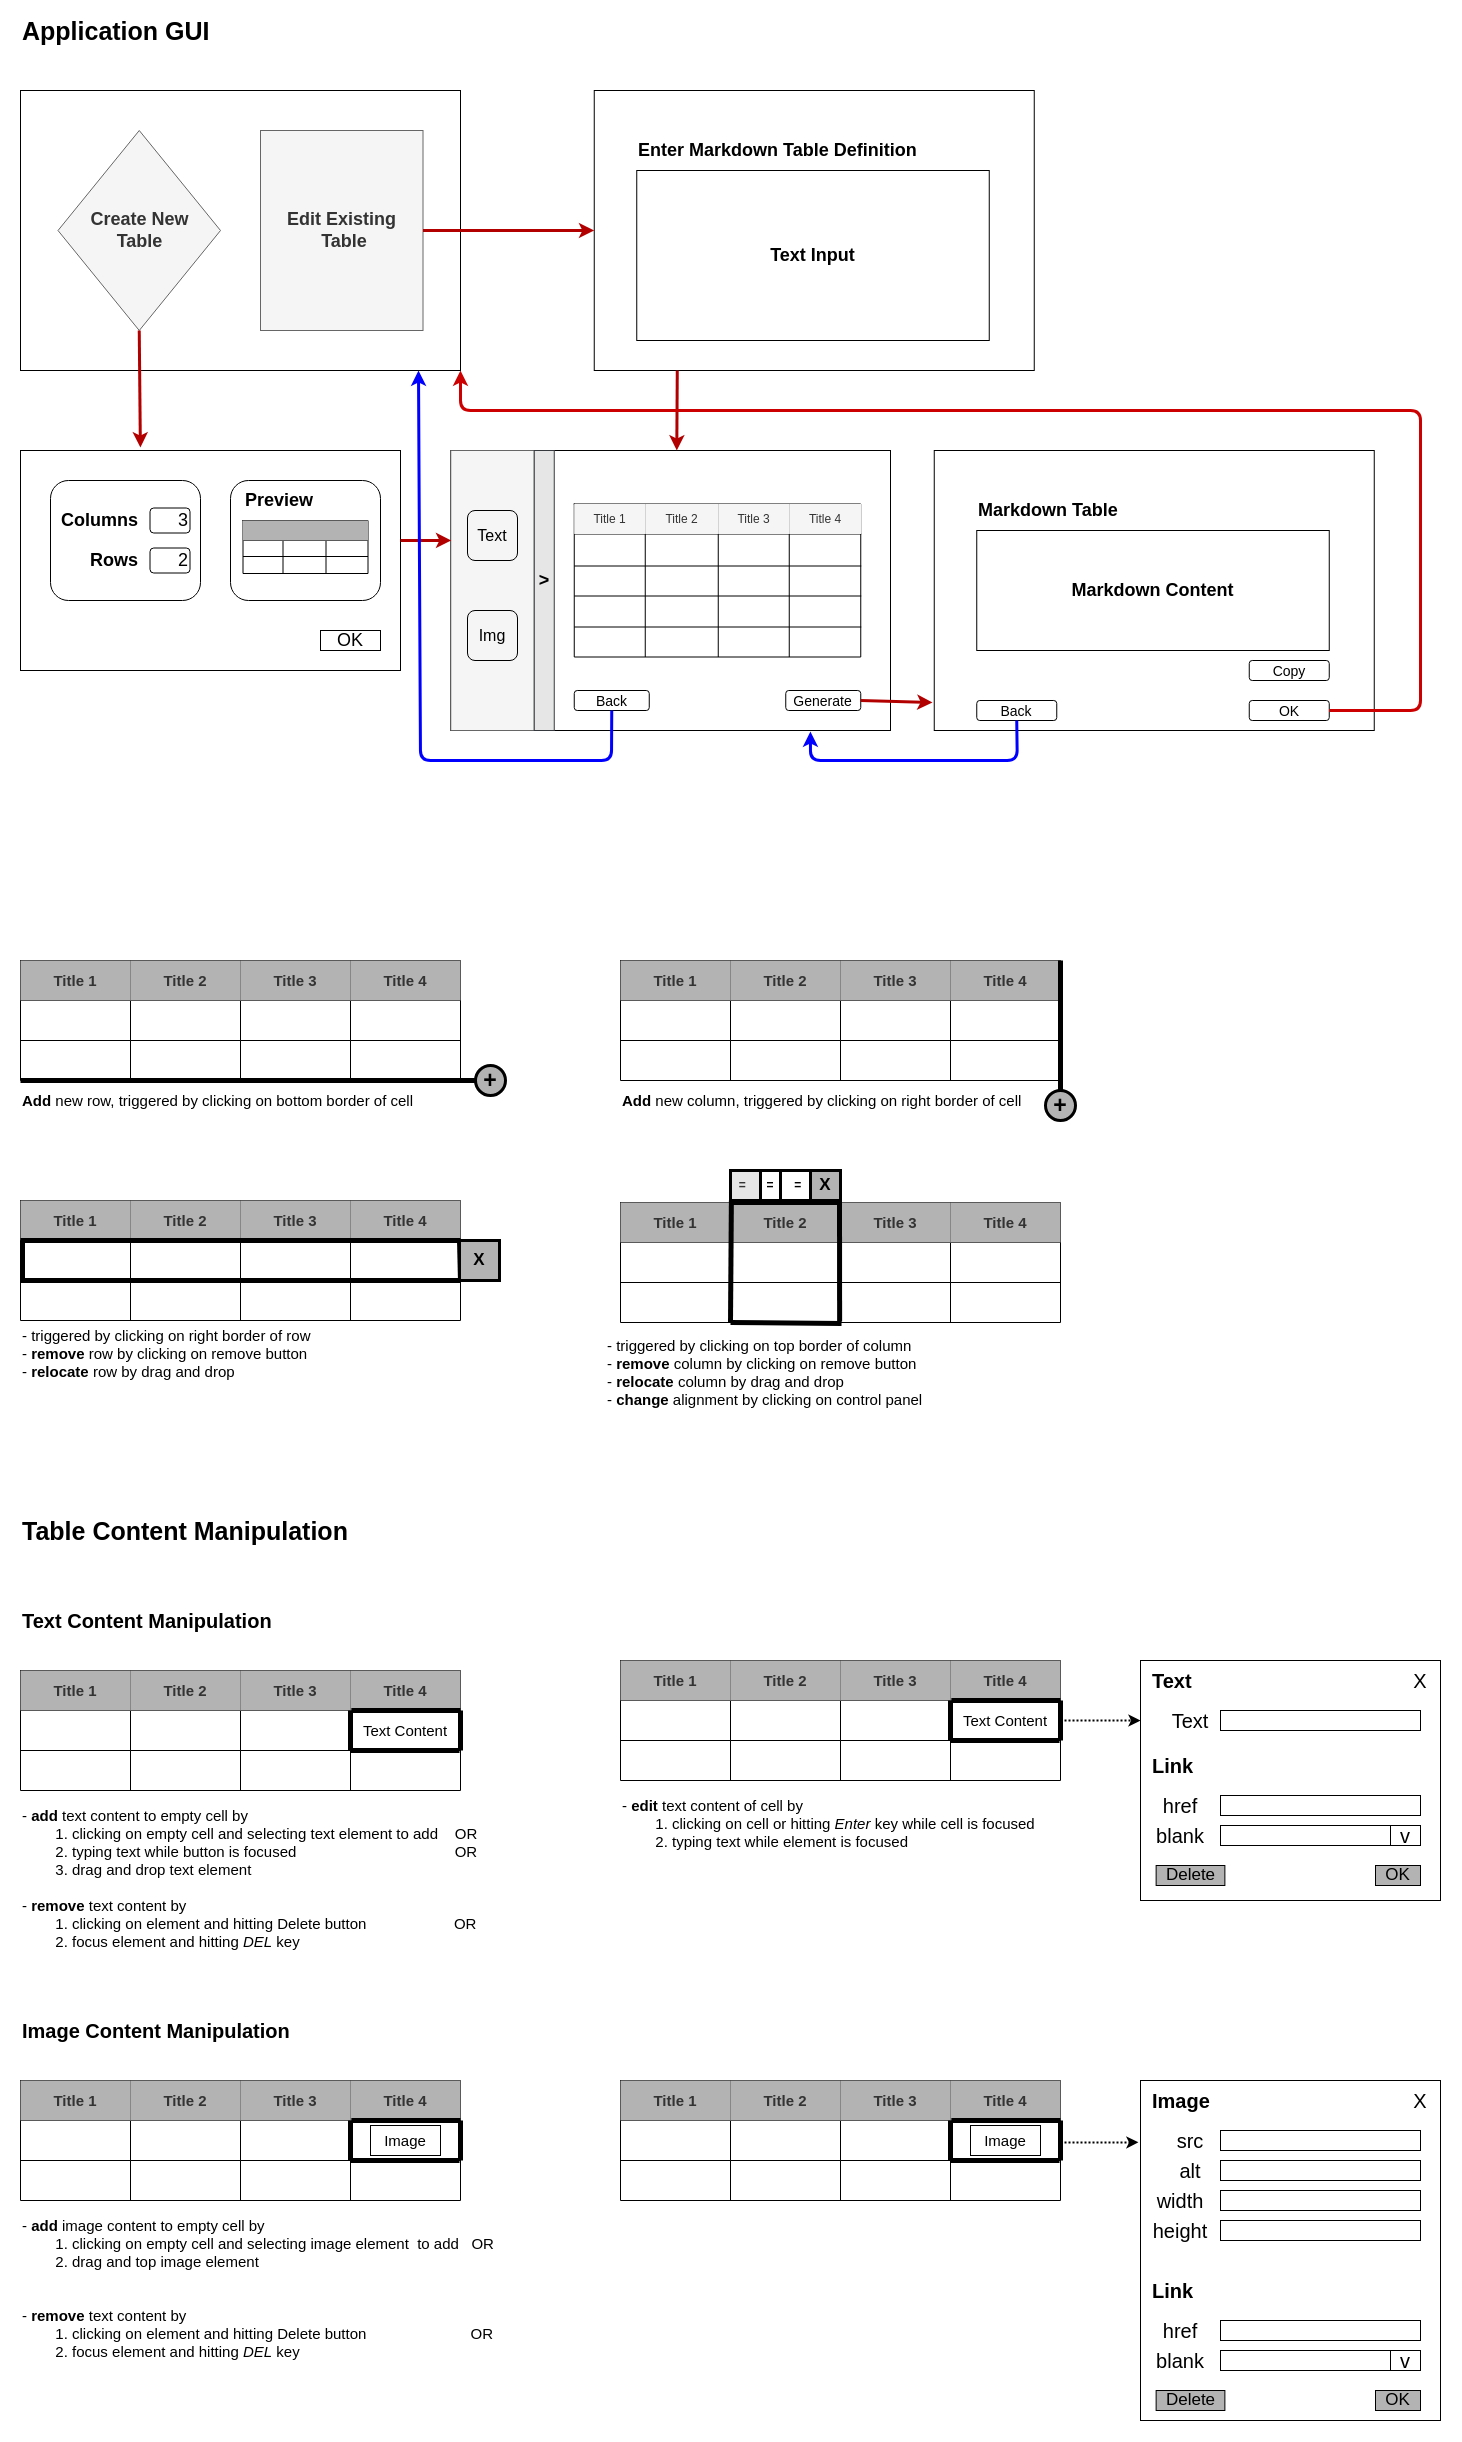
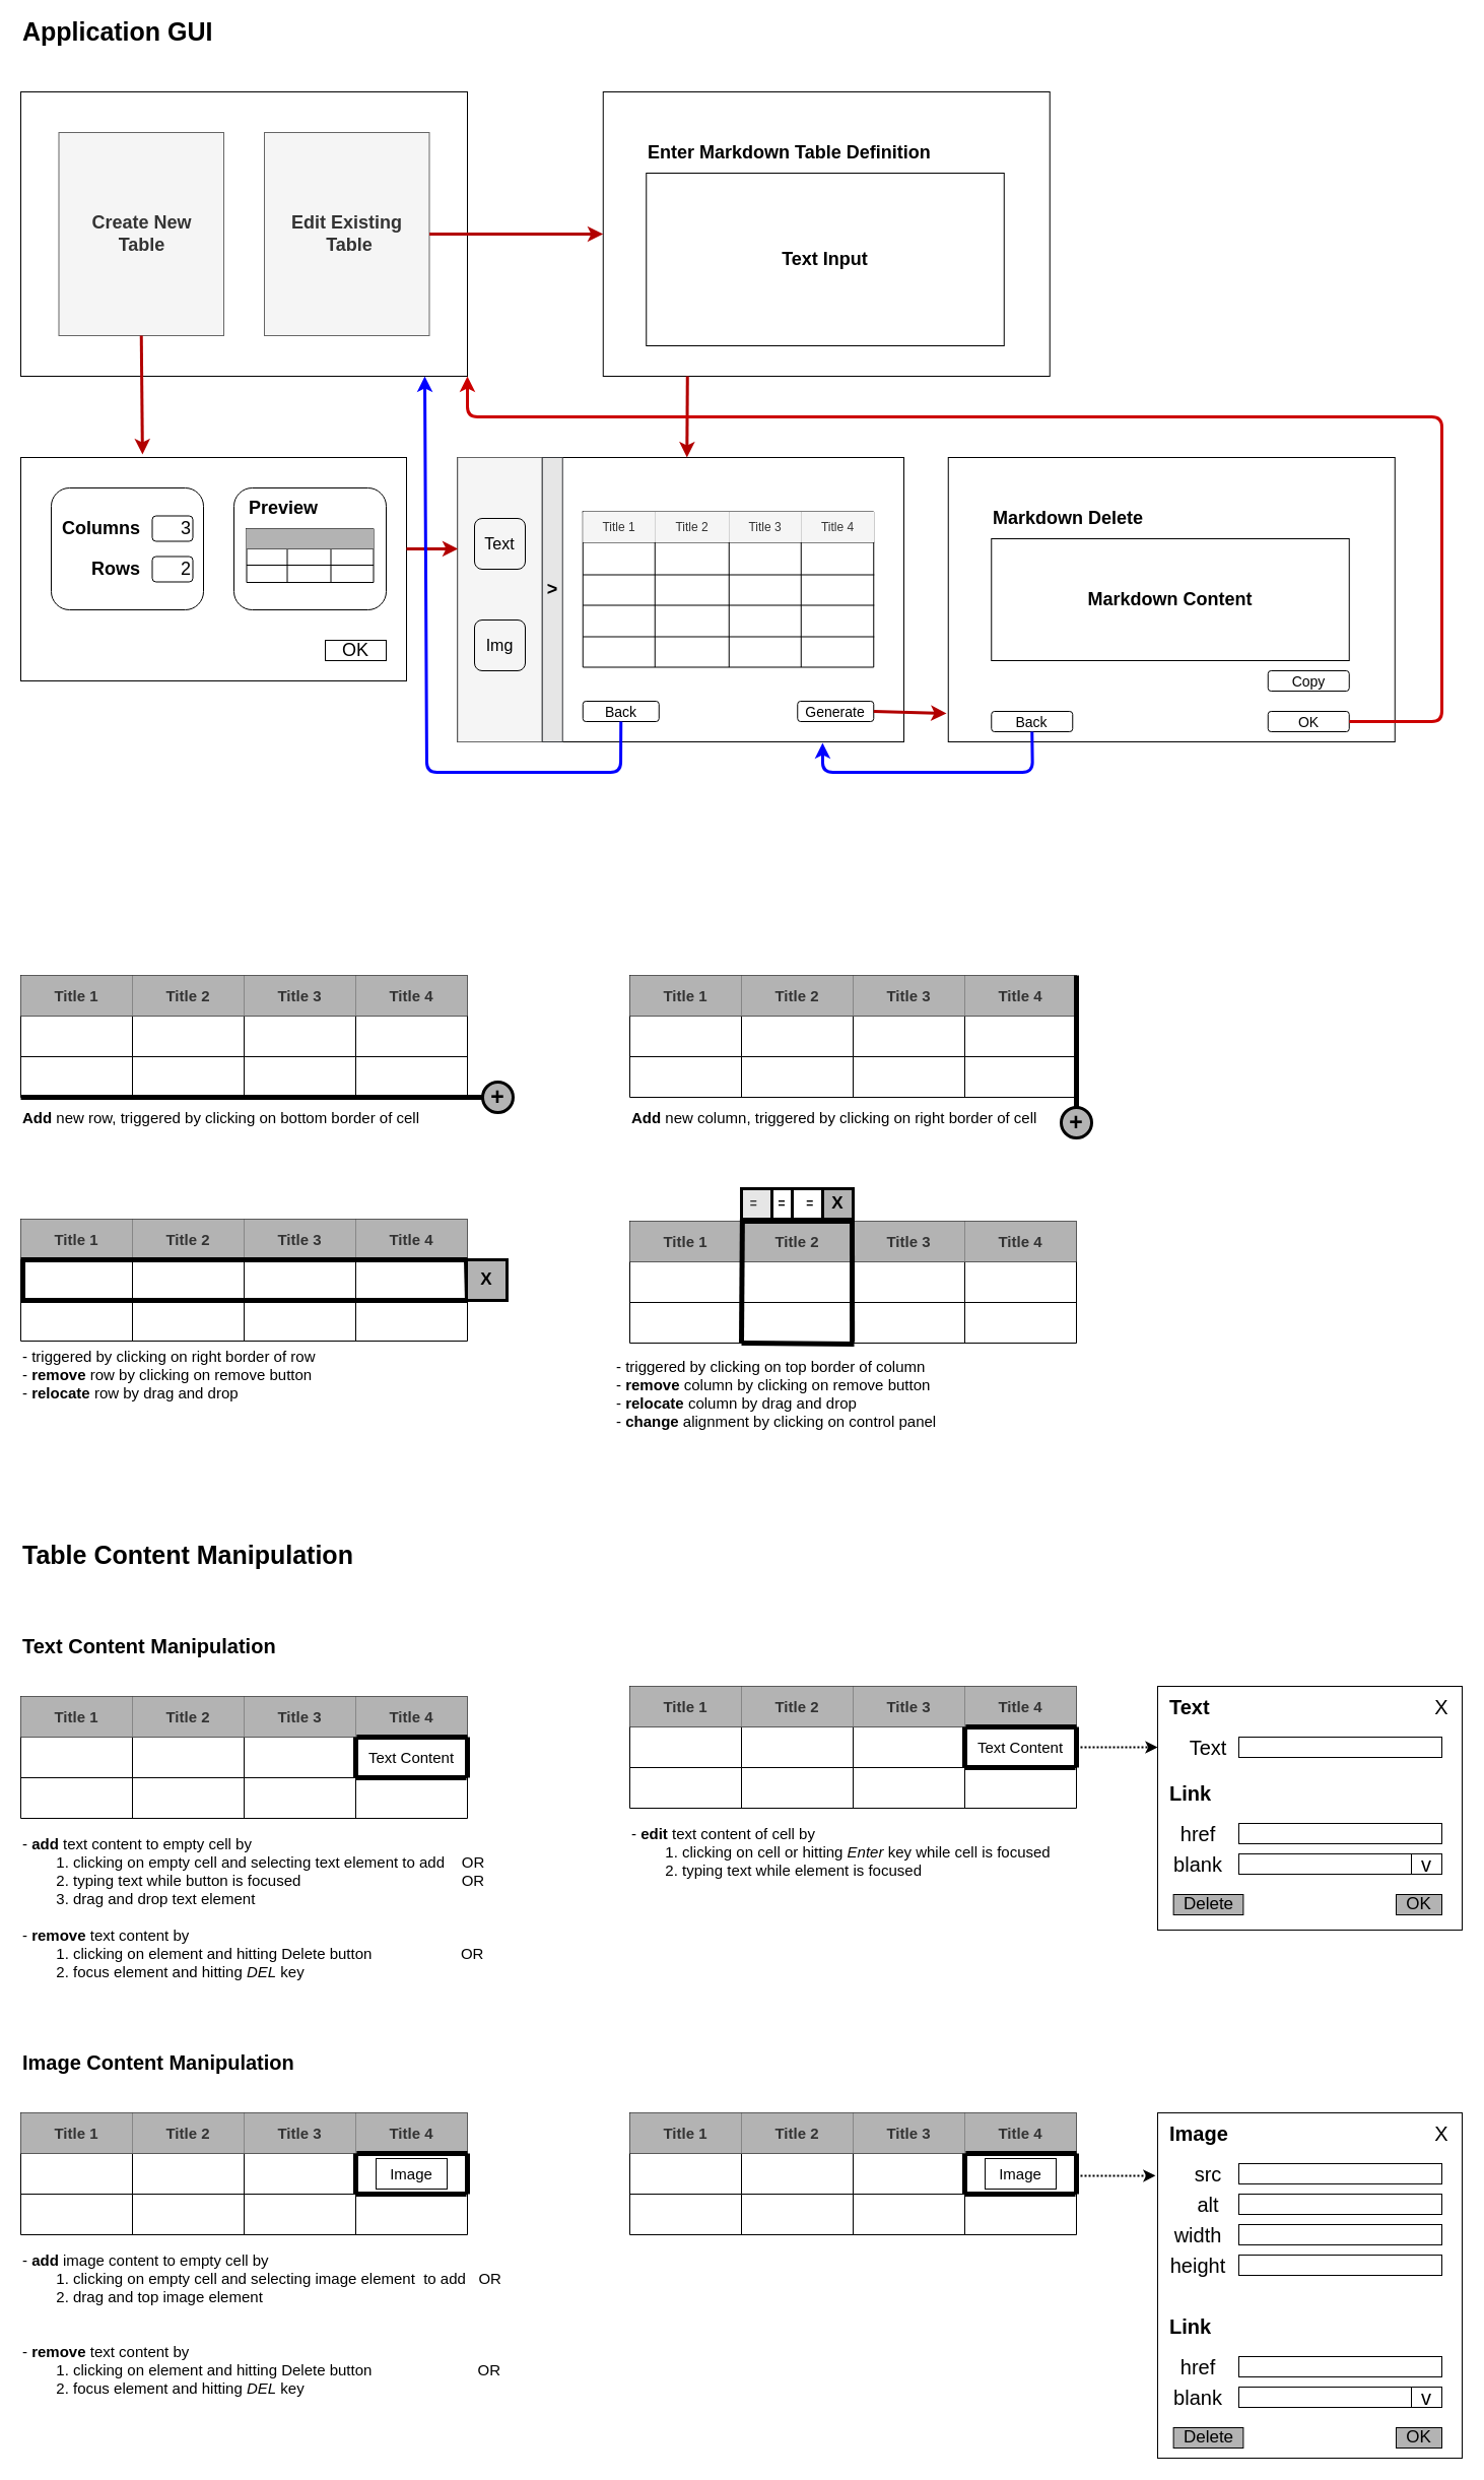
- <mxCell id="213" value="Create New&lt;br&gt;Table" style="rhombus;whiteSpace=wrap;html=1;strokeColor=#666666;strokeWidth=1;align=center;fillColor=#f5f5f5;fontSize=18;fontStyle=1;fontColor=#333333;" parent="1" vertex="1"><mxGeometry x="57.5" y="130" width="162.5" height="200" as="geometry" /></mxCell>
+ <mxCell id="213" value="Create New&lt;br&gt;Table" style="rounded=0;whiteSpace=wrap;html=1;strokeColor=#666666;strokeWidth=1;align=center;fillColor=#f5f5f5;fontSize=18;fontStyle=1;fontColor=#333333;" parent="1" vertex="1"><mxGeometry x="57.5" y="130" width="162.5" height="200" as="geometry" /></mxCell>
- <mxCell id="257" value="Markdown Table" style="text;html=1;strokeColor=none;fillColor=none;align=left;verticalAlign=middle;whiteSpace=wrap;rounded=0;fontSize=18;fontStyle=1" parent="1" vertex="1"><mxGeometry x="976.25" y="500" width="290" height="20" as="geometry" /></mxCell>
+ <mxCell id="257" value="Markdown Delete" style="text;html=1;strokeColor=none;fillColor=none;align=left;verticalAlign=middle;whiteSpace=wrap;rounded=0;fontSize=18;fontStyle=1" parent="1" vertex="1"><mxGeometry x="976.25" y="500" width="290" height="20" as="geometry" /></mxCell>
